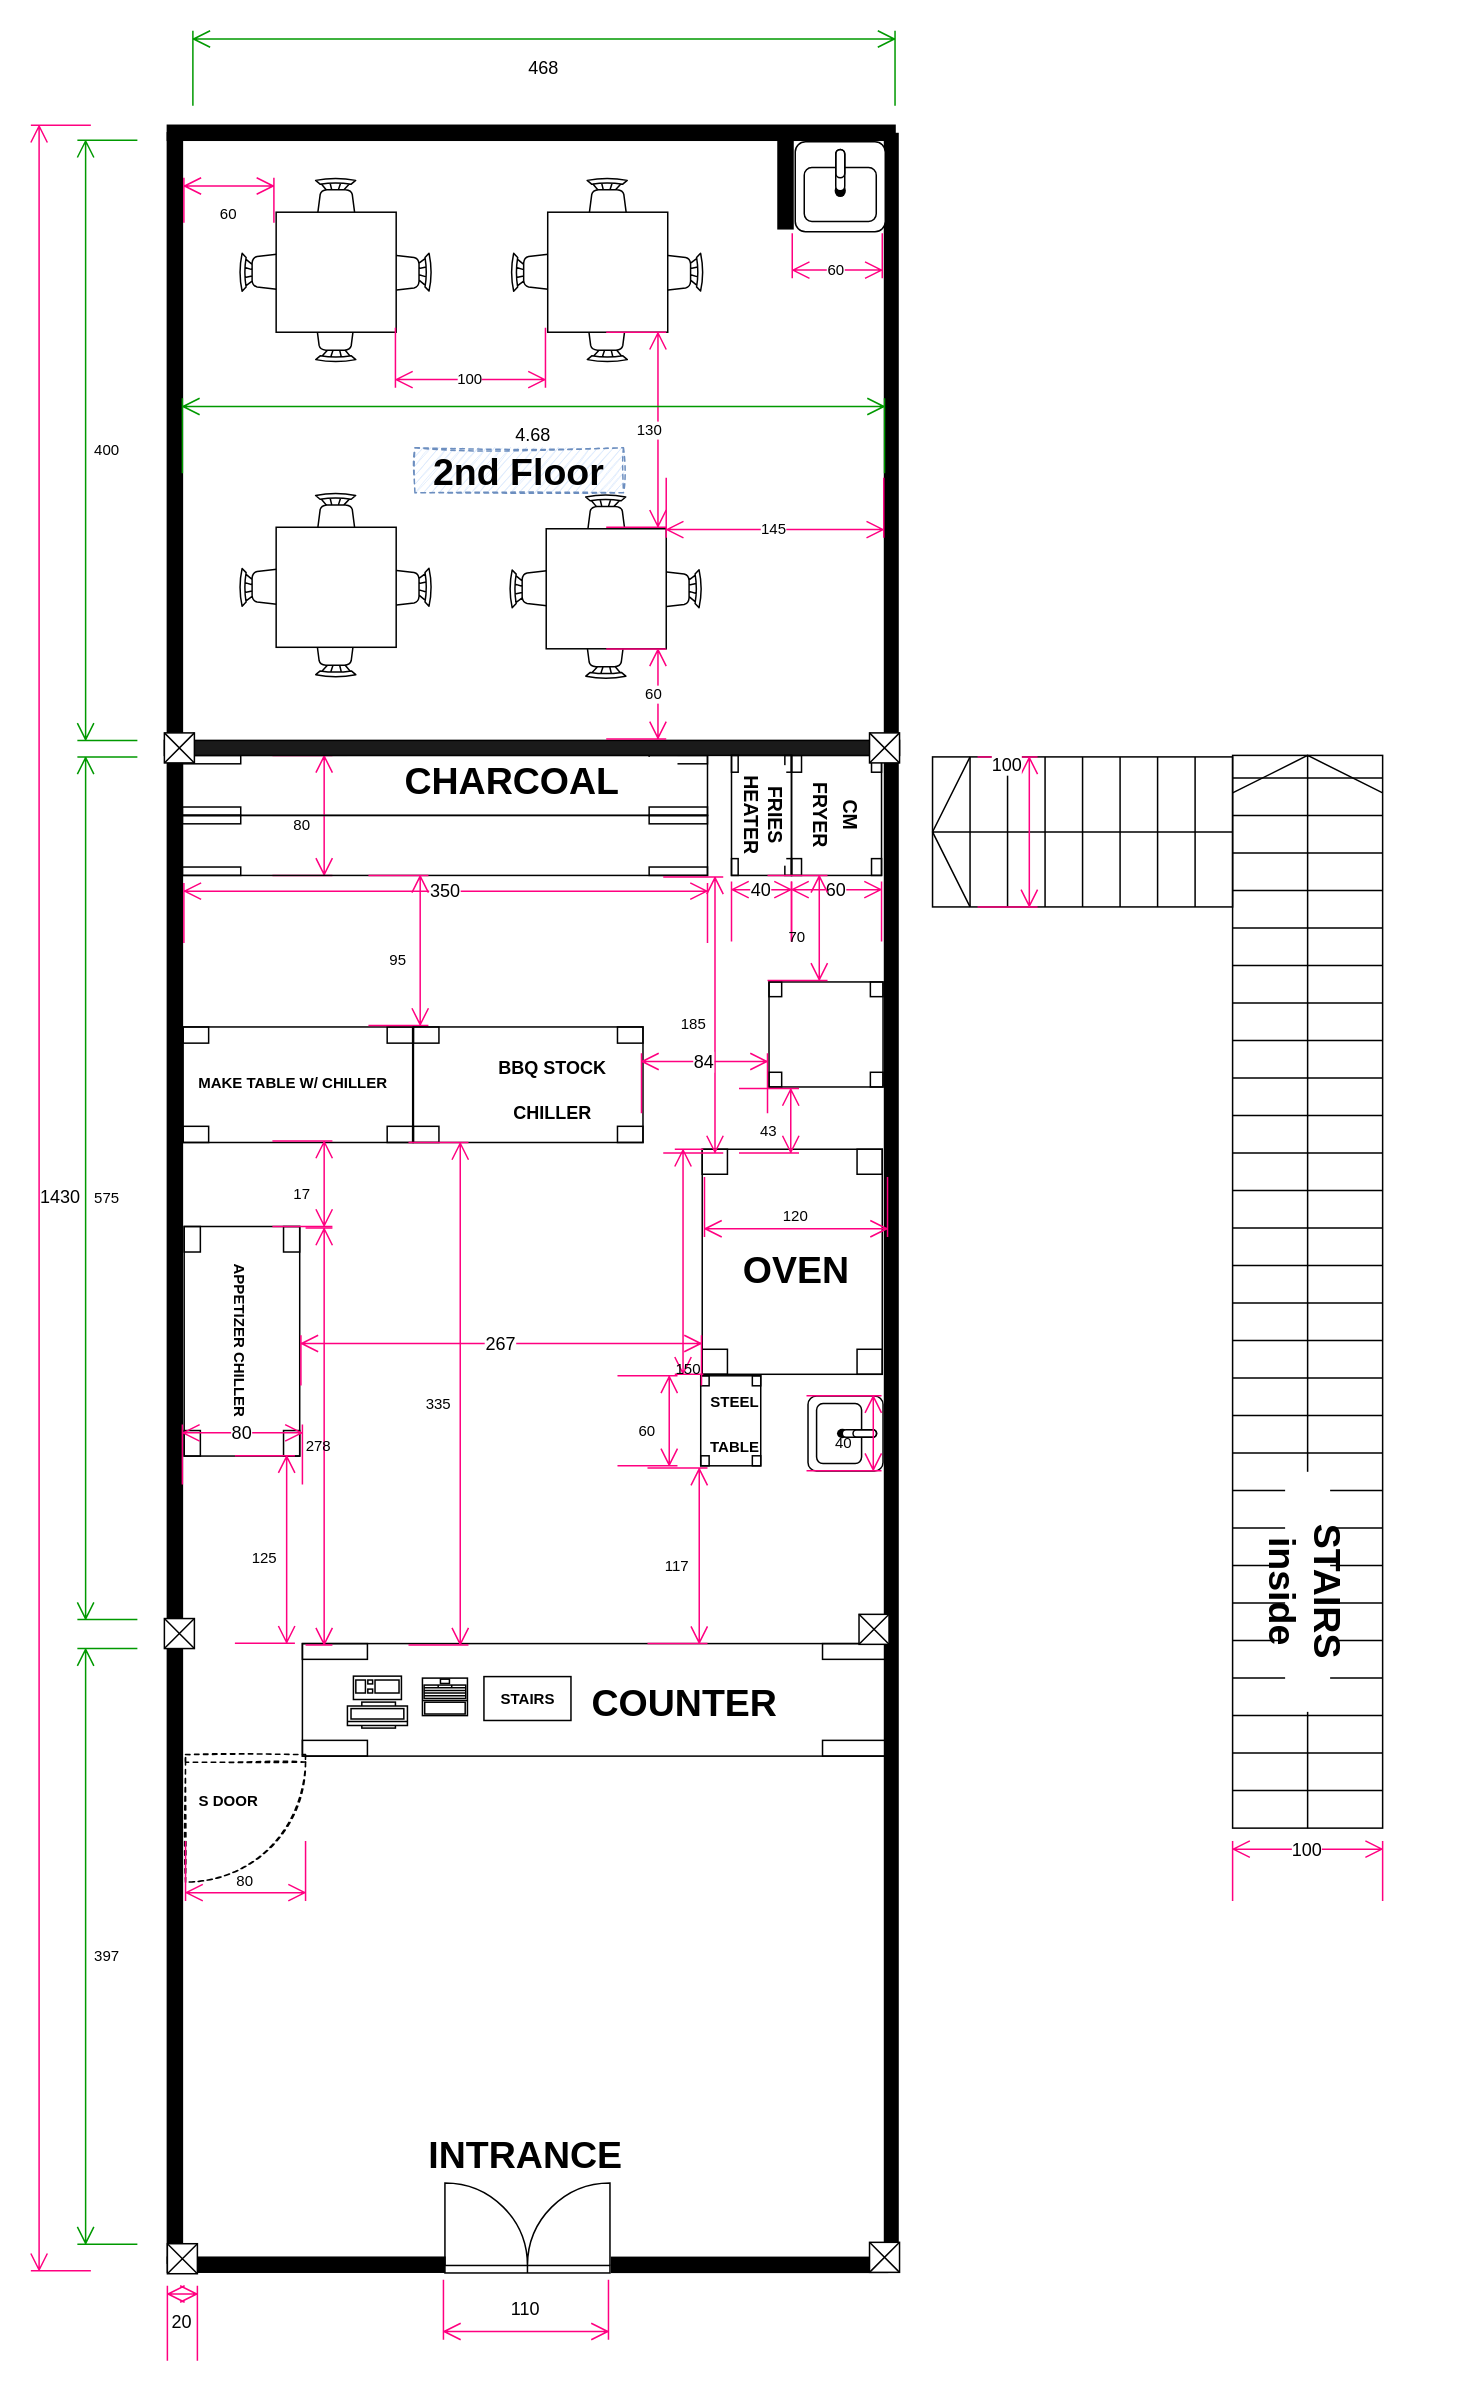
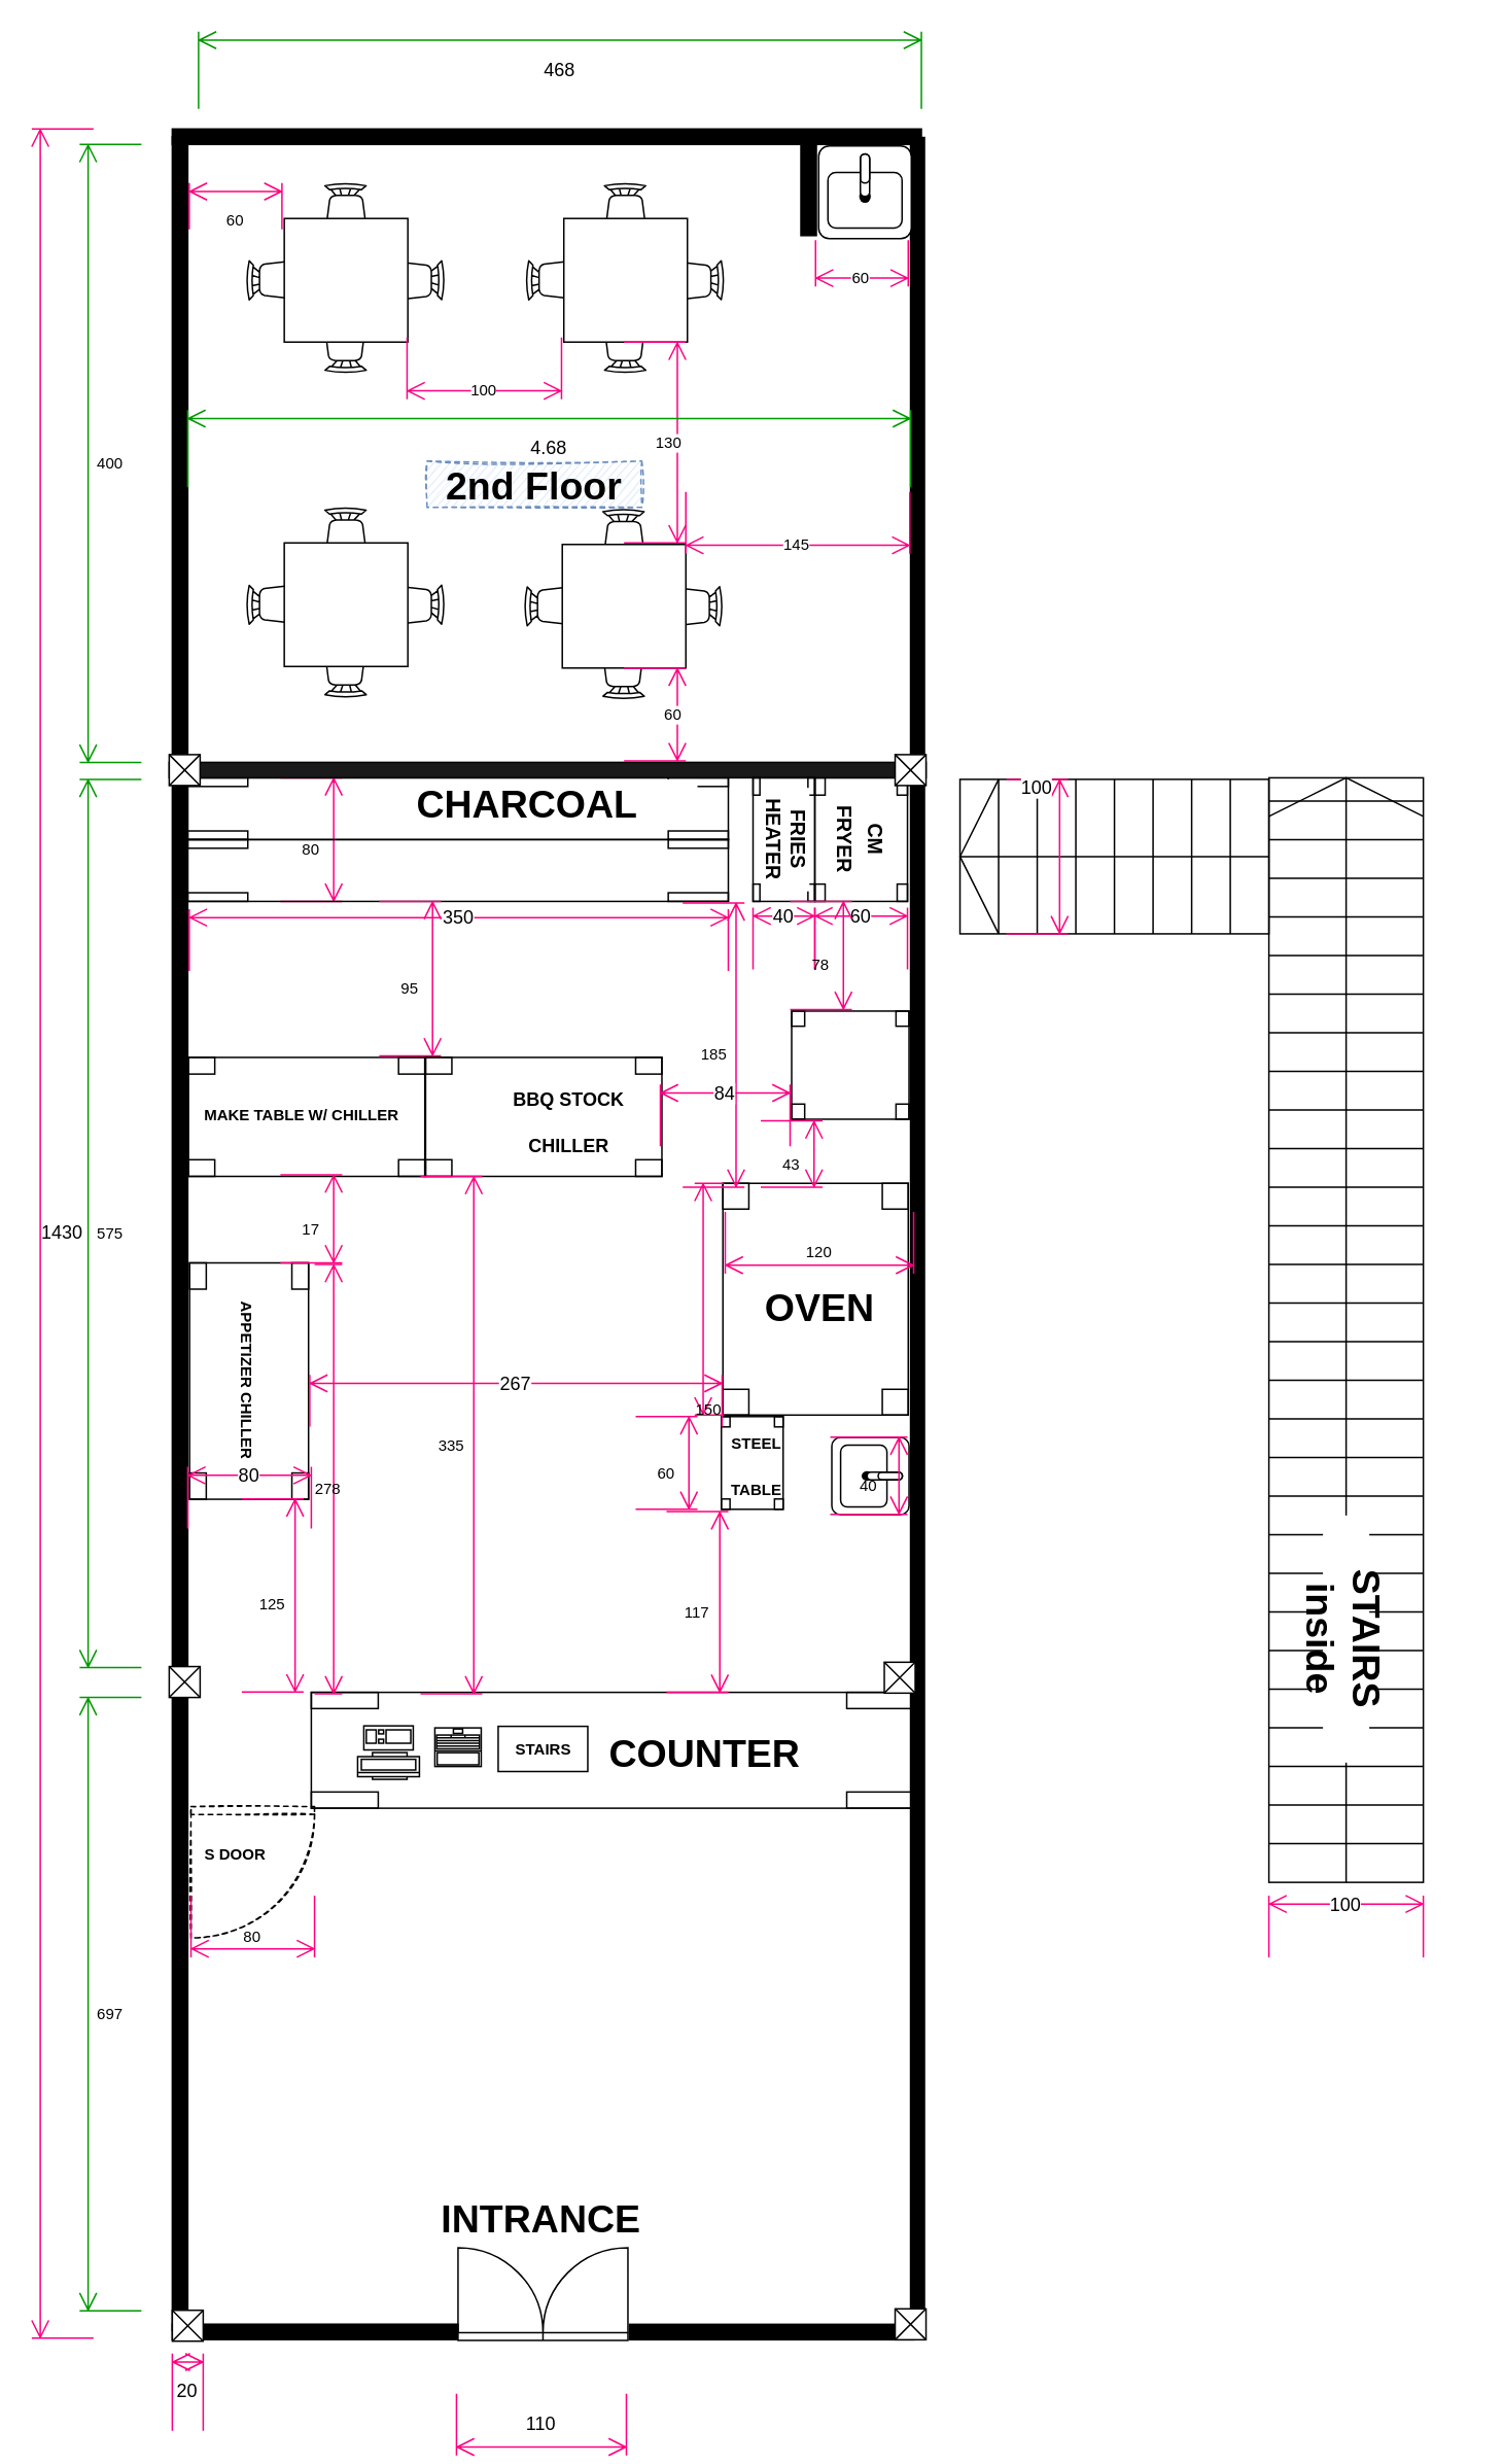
- <mxCell id="90" value="&lt;font style=&quot;font-size: 10px;&quot;&gt;70&lt;/font&gt;" style="shape=dimension;direction=north;whiteSpace=wrap;html=1;align=center;points=[];verticalAlign=middle;labelBackgroundColor=none;fontSize=25;fillColor=none;rounded=0;labelBorderColor=none;strokeColor=#FF0080;" parent="1" vertex="1"><mxGeometry x="511" y="583" width="40" height="70" as="geometry" /></mxCell>
+ <mxCell id="90" value="&lt;font style=&quot;font-size: 10px;&quot;&gt;78&lt;/font&gt;" style="shape=dimension;direction=north;whiteSpace=wrap;html=1;align=center;points=[];verticalAlign=middle;labelBackgroundColor=none;fontSize=25;fillColor=none;rounded=0;labelBorderColor=none;strokeColor=#FF0080;" parent="1" vertex="1"><mxGeometry x="511" y="583" width="40" height="70" as="geometry" /></mxCell>
- <mxCell id="108" value="&lt;font style=&quot;font-size: 10px;&quot;&gt;397&lt;/font&gt;" style="shape=dimension;direction=south;whiteSpace=wrap;html=1;align=center;points=[];verticalAlign=middle;labelBackgroundColor=none;fontSize=25;fillColor=none;rounded=0;labelBorderColor=none;strokeColor=#009900;" parent="1" vertex="1"><mxGeometry x="51" y="1098.31" width="40" height="397" as="geometry" /></mxCell>
+ <mxCell id="108" value="&lt;font style=&quot;font-size: 10px;&quot;&gt;697&lt;/font&gt;" style="shape=dimension;direction=south;whiteSpace=wrap;html=1;align=center;points=[];verticalAlign=middle;labelBackgroundColor=none;fontSize=25;fillColor=none;rounded=0;labelBorderColor=none;strokeColor=#009900;" parent="1" vertex="1"><mxGeometry x="51" y="1098.31" width="40" height="397" as="geometry" /></mxCell>
- <mxCell id="13" value="110" style="shape=dimension;direction=east;whiteSpace=wrap;html=1;align=center;points=[];verticalAlign=middle;labelBackgroundColor=none;fillColor=none;rounded=0;labelBorderColor=none;strokeColor=#FF0080;" parent="1" vertex="1"><mxGeometry x="295" y="1519" width="110" height="40" as="geometry" /></mxCell>
+ <mxCell id="13" value="110" style="shape=dimension;direction=east;whiteSpace=wrap;html=1;align=center;points=[];verticalAlign=middle;labelBackgroundColor=none;fillColor=none;rounded=0;labelBorderColor=none;strokeColor=#FF0080;" parent="1" vertex="1"><mxGeometry x="295" y="1549" width="110" height="40" as="geometry" /></mxCell>
